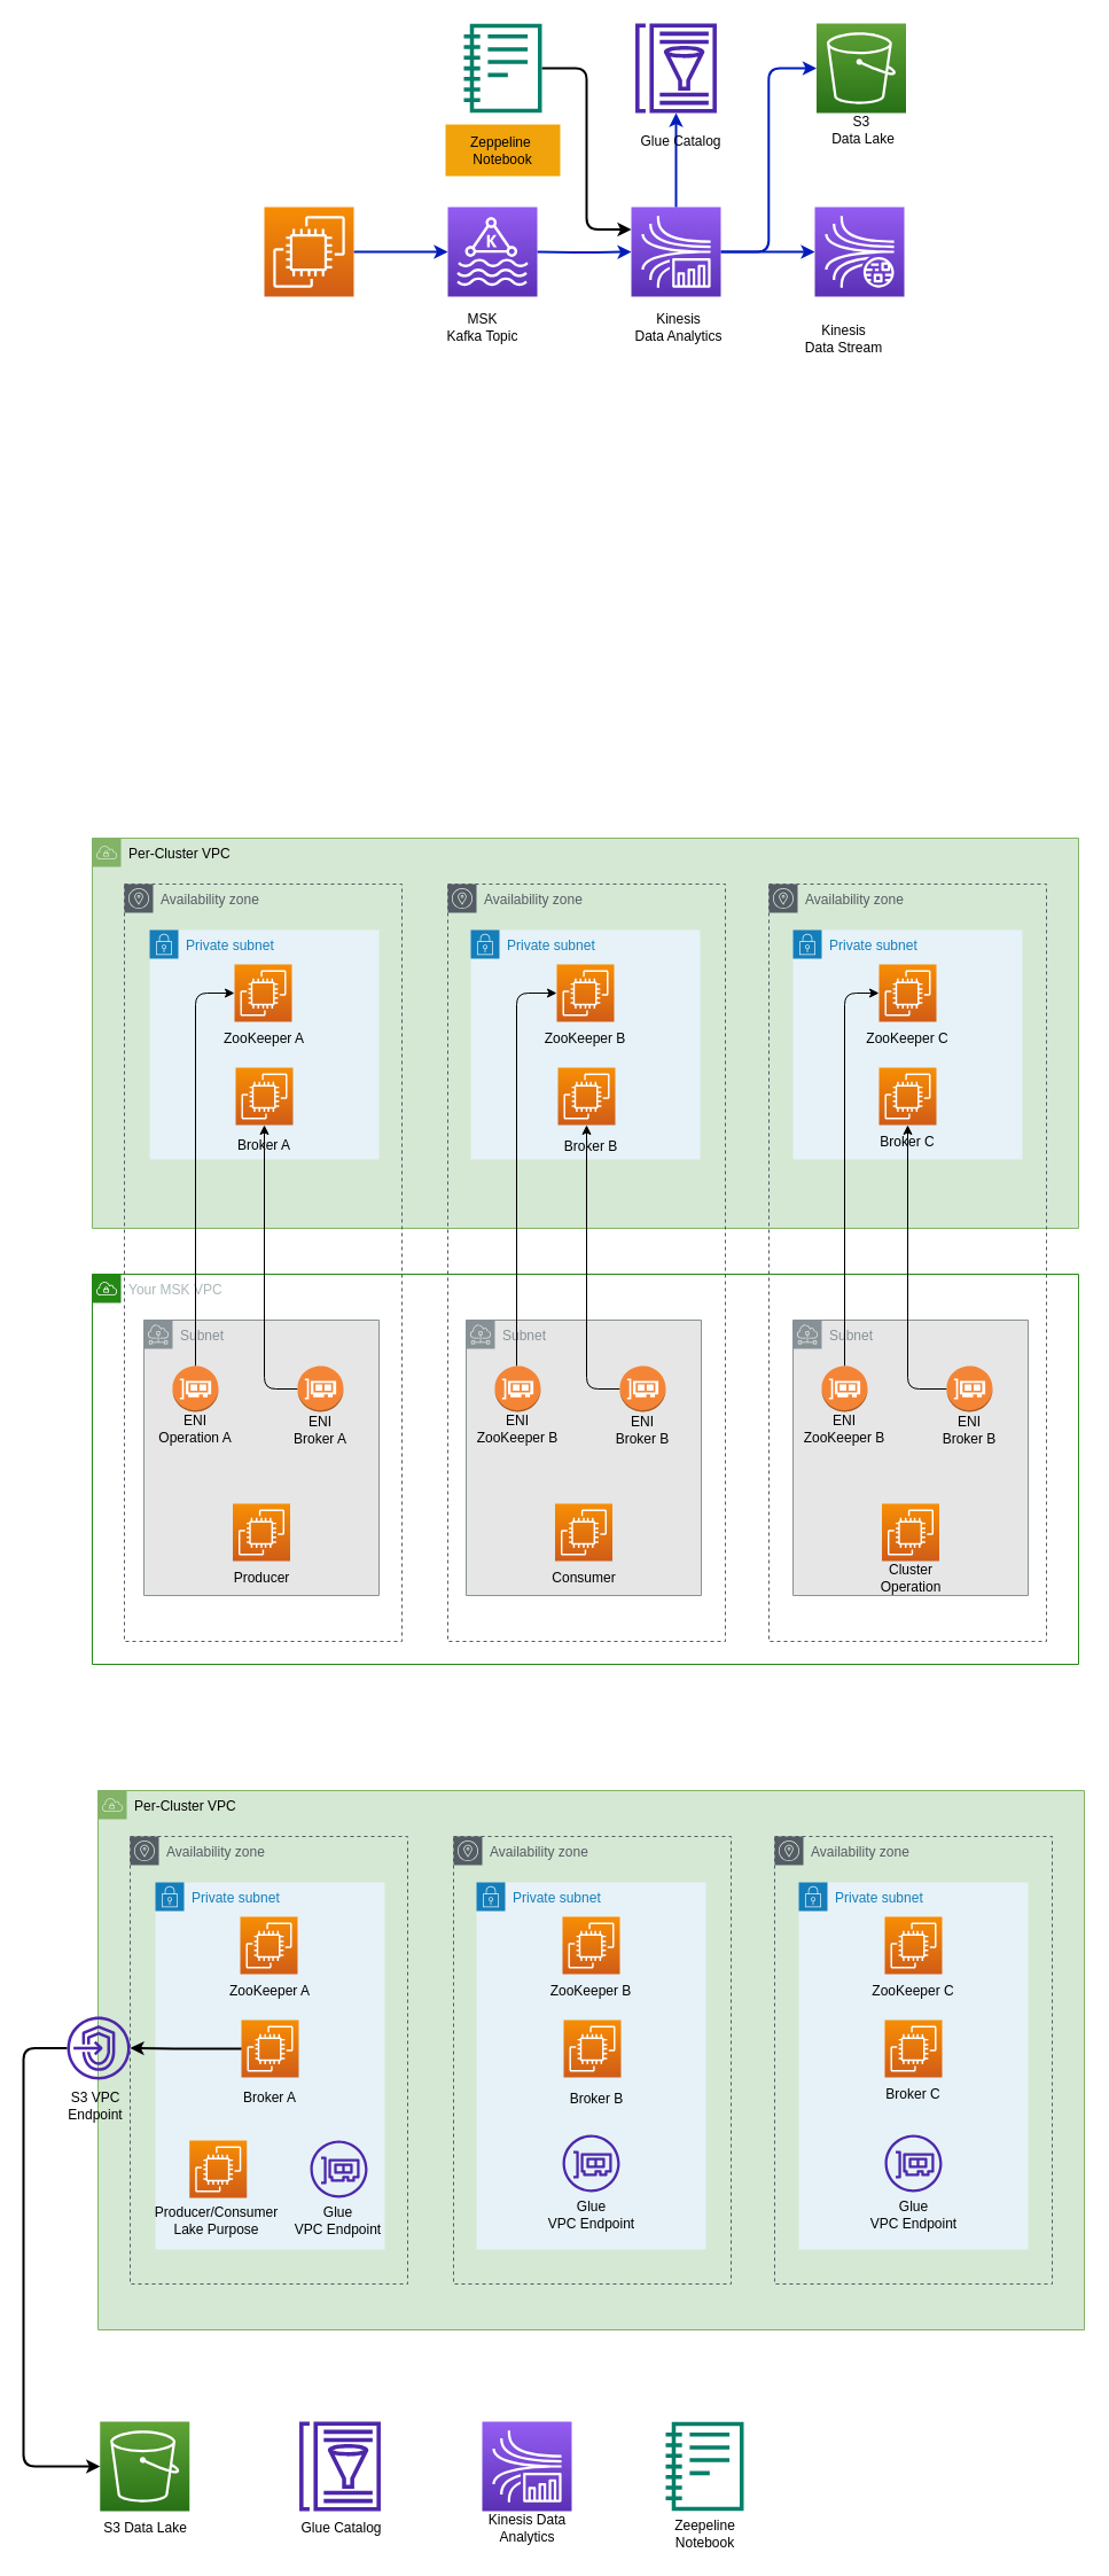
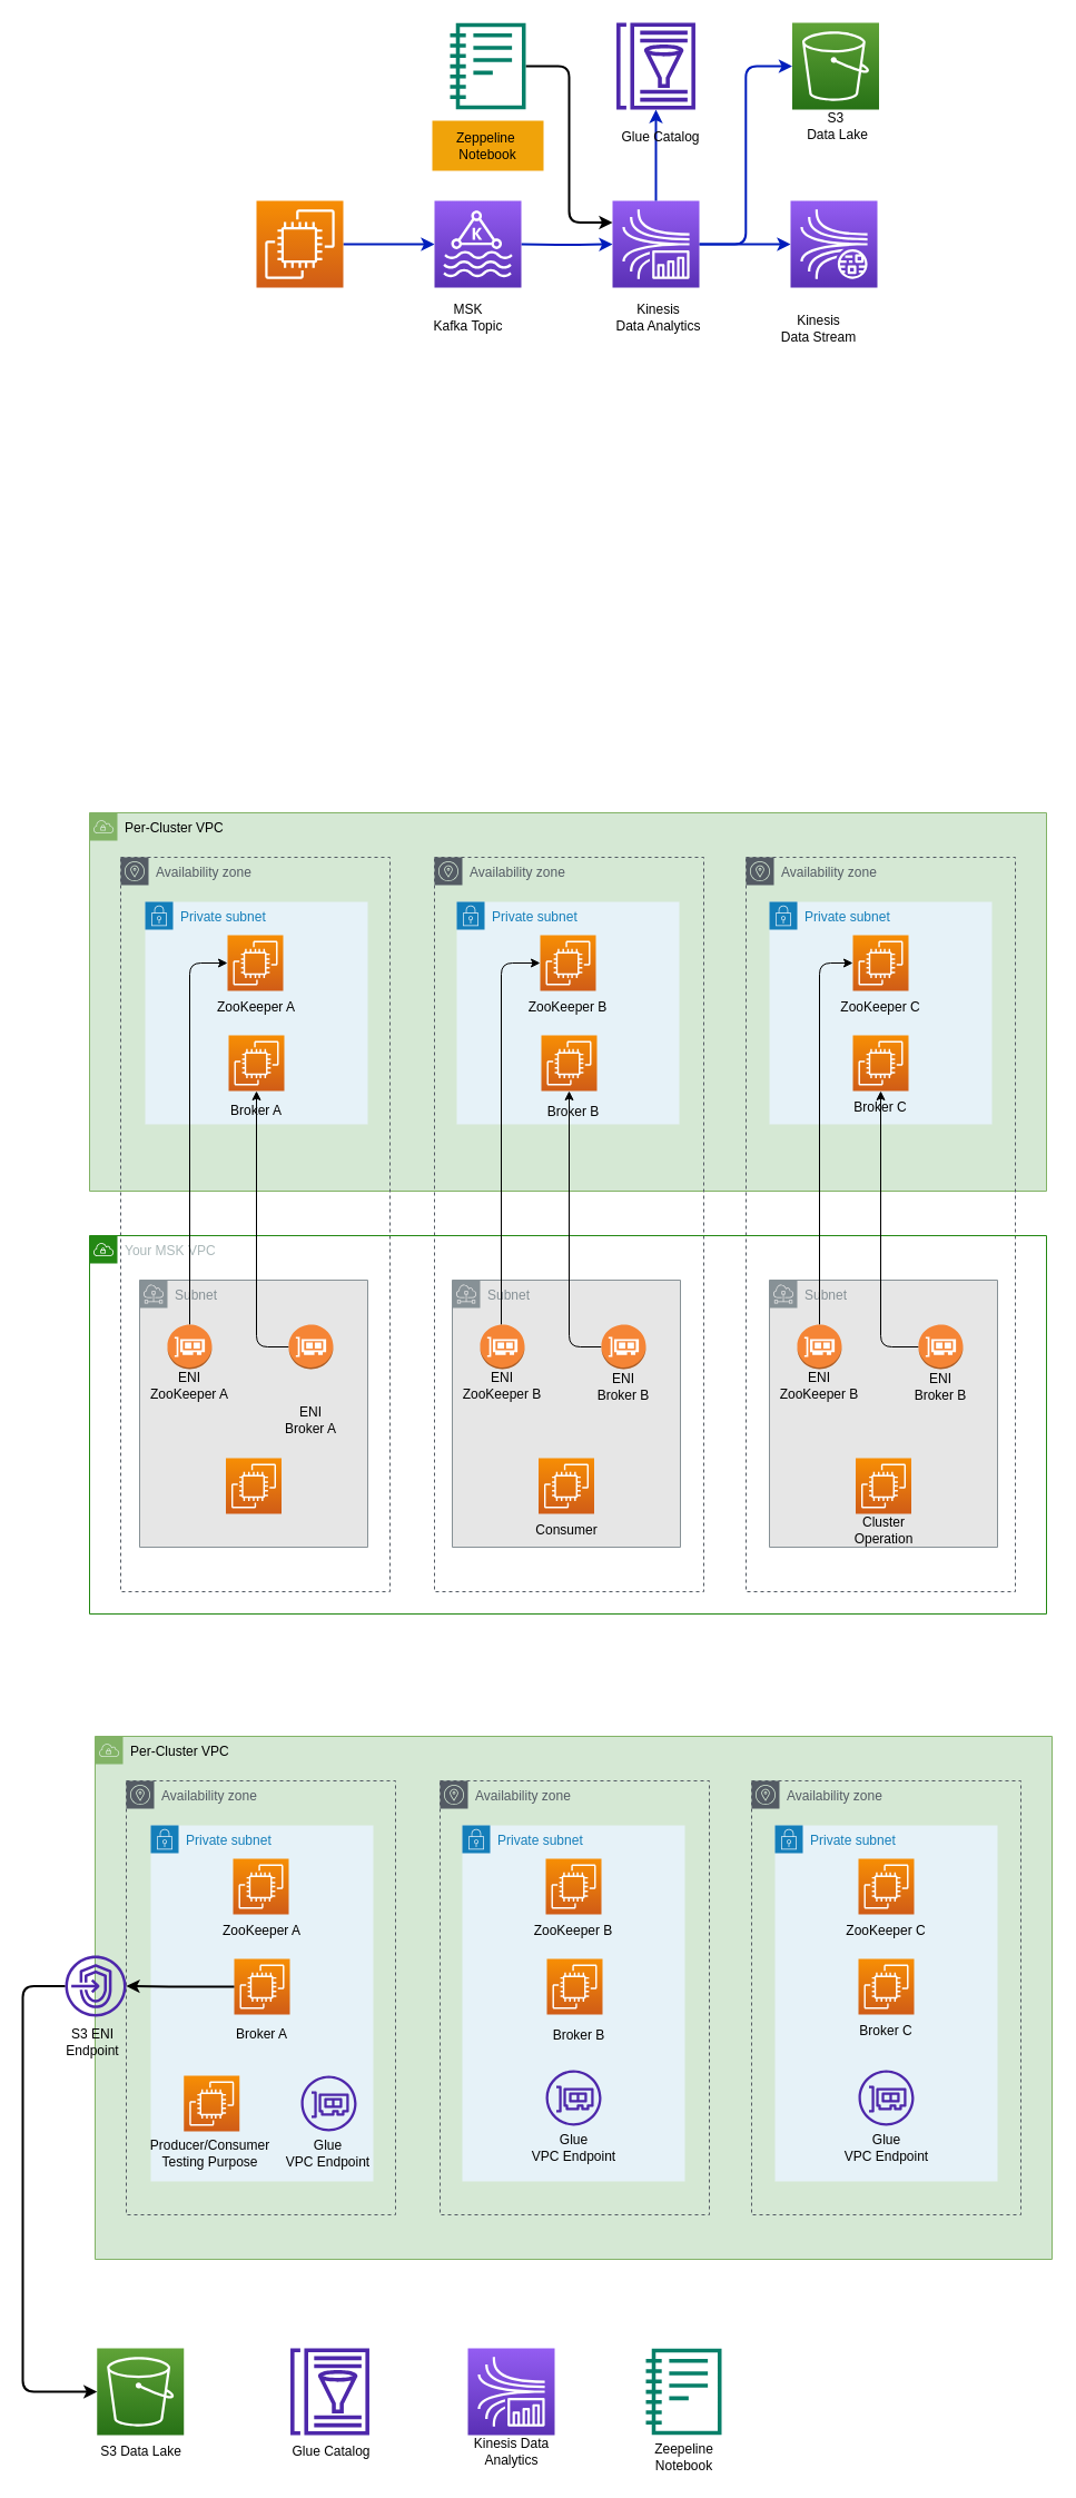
- <mxCell id="48" value="ENI Operation A" style="text;html=1;strokeColor=none;fillColor=none;align=center;verticalAlign=middle;whiteSpace=wrap;rounded=0;" vertex="1" parent="1"><mxGeometry x="131.25" y="1230" width="77.5" height="30" as="geometry" /></mxCell>
+ <mxCell id="48" value="ENI ZooKeeper A" style="text;html=1;strokeColor=none;fillColor=none;align=center;verticalAlign=middle;whiteSpace=wrap;rounded=0;" vertex="1" parent="1"><mxGeometry x="131.25" y="1230" width="77.5" height="30" as="geometry" /></mxCell>
- <mxCell id="47" value="ENI Broker A" style="text;html=1;strokeColor=none;fillColor=none;align=center;verticalAlign=middle;whiteSpace=wrap;rounded=0;" vertex="1" parent="1"><mxGeometry x="249" y="1231" width="60" height="30" as="geometry" /></mxCell>
+ <mxCell id="47" value="ENI Broker A" style="text;html=1;strokeColor=none;fillColor=none;align=center;verticalAlign=middle;whiteSpace=wrap;rounded=0;" vertex="1" parent="1"><mxGeometry x="249" y="1261" width="60" height="30" as="geometry" /></mxCell>
- <mxCell id="41" value="Producer" style="text;html=1;strokeColor=none;fillColor=none;align=center;verticalAlign=middle;whiteSpace=wrap;rounded=0;" vertex="1" parent="1"><mxGeometry x="197.5" y="1360" width="60" height="30" as="geometry" /></mxCell>
- <mxCell id="94" value="S3 VPC Endpoint" style="text;html=1;strokeColor=none;fillColor=none;align=center;verticalAlign=middle;whiteSpace=wrap;rounded=0;" vertex="1" parent="68"><mxGeometry x="33" y="260" width="60" height="30" as="geometry" /></mxCell>
+ <mxCell id="94" value="S3 ENI Endpoint" style="text;html=1;strokeColor=none;fillColor=none;align=center;verticalAlign=middle;whiteSpace=wrap;rounded=0;" vertex="1" parent="68"><mxGeometry x="33" y="260" width="60" height="30" as="geometry" /></mxCell>
- <mxCell id="77" value="Producer/Consumer&lt;br&gt;Lake Purpose" style="text;html=1;strokeColor=none;fillColor=none;align=center;verticalAlign=middle;whiteSpace=wrap;rounded=0;" vertex="1" parent="73"><mxGeometry x="5" y="280" width="96.5" height="30" as="geometry" /></mxCell>
+ <mxCell id="77" value="Producer/Consumer&lt;br&gt;Testing Purpose" style="text;html=1;strokeColor=none;fillColor=none;align=center;verticalAlign=middle;whiteSpace=wrap;rounded=0;" vertex="1" parent="73"><mxGeometry x="5" y="280" width="96.5" height="30" as="geometry" /></mxCell>
